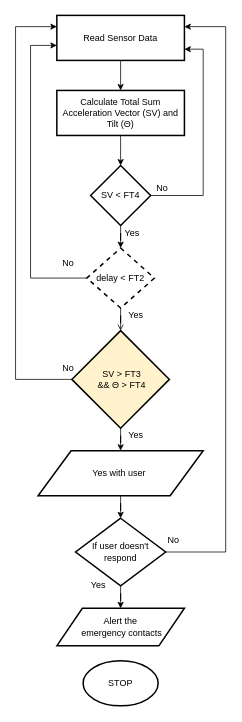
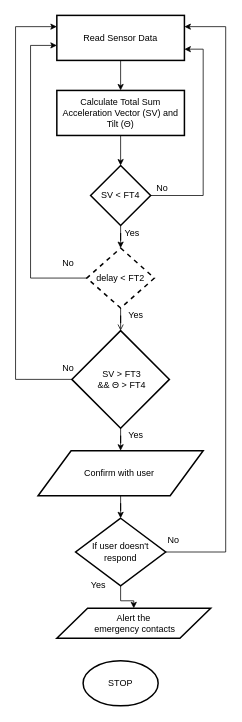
- <mxCell id="13" value="&amp;nbsp;SV &amp;gt; FT3&lt;br&gt;&amp;nbsp;&amp;amp;&amp;amp; Θ &amp;gt; FT4" style="rhombus;whiteSpace=wrap;html=1;strokeWidth=2;fillColor=#fff2cc;" parent="1" vertex="1"><mxGeometry x="95" y="440" width="130" height="130" as="geometry" /></mxCell>
+ <mxCell id="13" value="&amp;nbsp;SV &amp;gt; FT3&lt;br&gt;&amp;nbsp;&amp;amp;&amp;amp; Θ &amp;gt; FT4" style="rhombus;whiteSpace=wrap;html=1;strokeWidth=2;" parent="1" vertex="1"><mxGeometry x="95" y="440" width="130" height="130" as="geometry" /></mxCell>
- <mxCell id="20" value="Yes with user&amp;nbsp;" style="shape=parallelogram;perimeter=parallelogramPerimeter;whiteSpace=wrap;html=1;strokeWidth=2;" parent="1" vertex="1"><mxGeometry x="50" y="600" width="220" height="60" as="geometry" /></mxCell>
+ <mxCell id="20" value="Confirm with user&amp;nbsp;" style="shape=parallelogram;perimeter=parallelogramPerimeter;whiteSpace=wrap;html=1;strokeWidth=2;" parent="1" vertex="1"><mxGeometry x="50" y="600" width="220" height="60" as="geometry" /></mxCell>
- <mxCell id="24" value="Alert the&lt;br&gt;&amp;nbsp;emergency contacts" style="shape=parallelogram;perimeter=parallelogramPerimeter;whiteSpace=wrap;html=1;strokeWidth=2;" parent="1" vertex="1"><mxGeometry x="75" y="810" width="170" height="50" as="geometry" /></mxCell>
+ <mxCell id="24" value="Alert the&lt;br&gt;&amp;nbsp;emergency contacts" style="shape=parallelogram;perimeter=parallelogramPerimeter;whiteSpace=wrap;html=1;strokeWidth=2;" parent="1" vertex="1"><mxGeometry x="75" y="810" width="205" height="40" as="geometry" /></mxCell>
